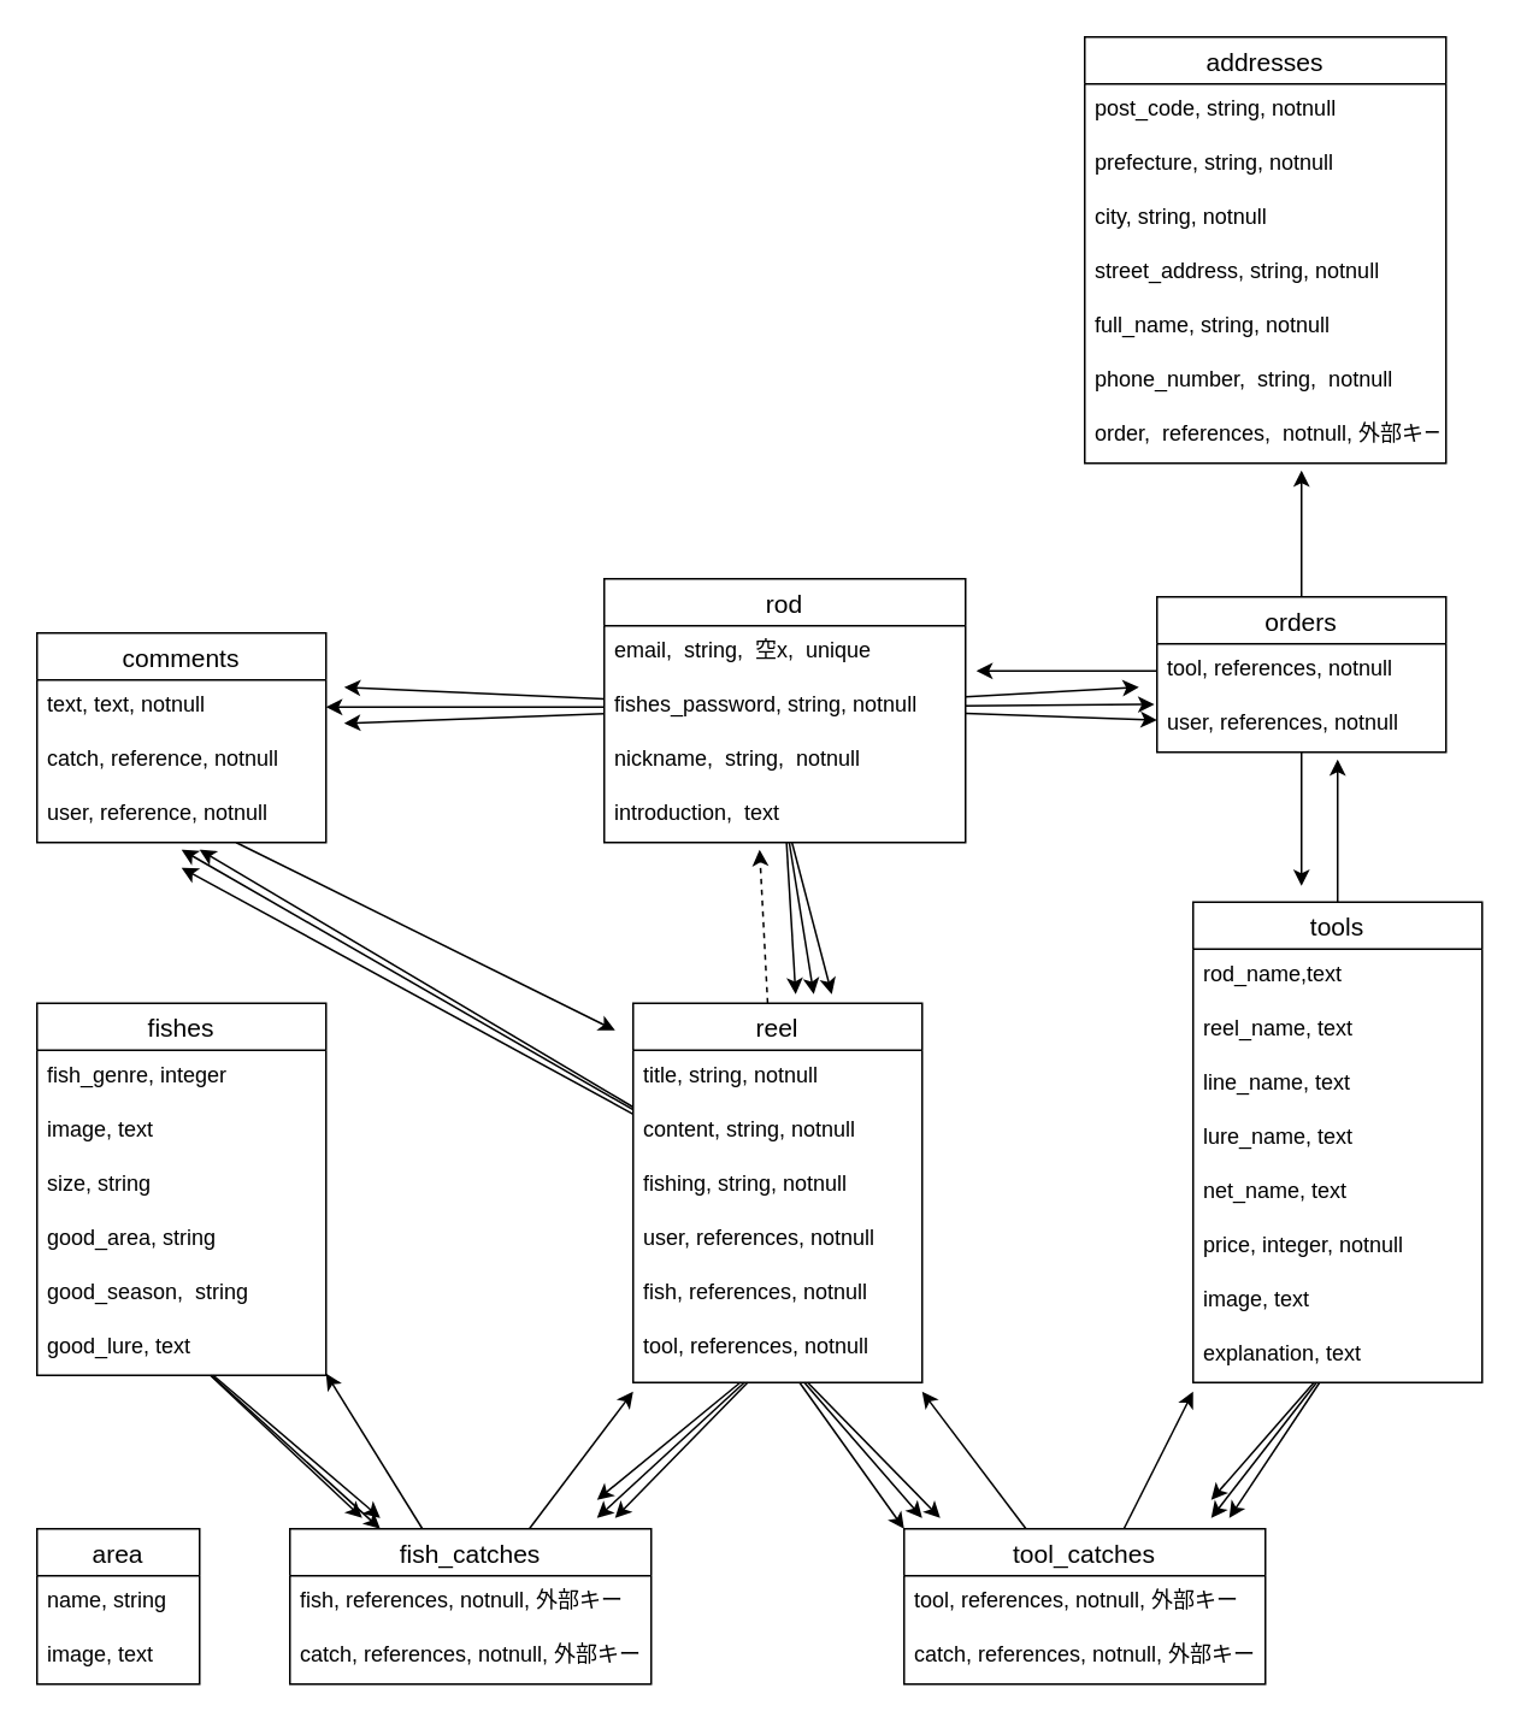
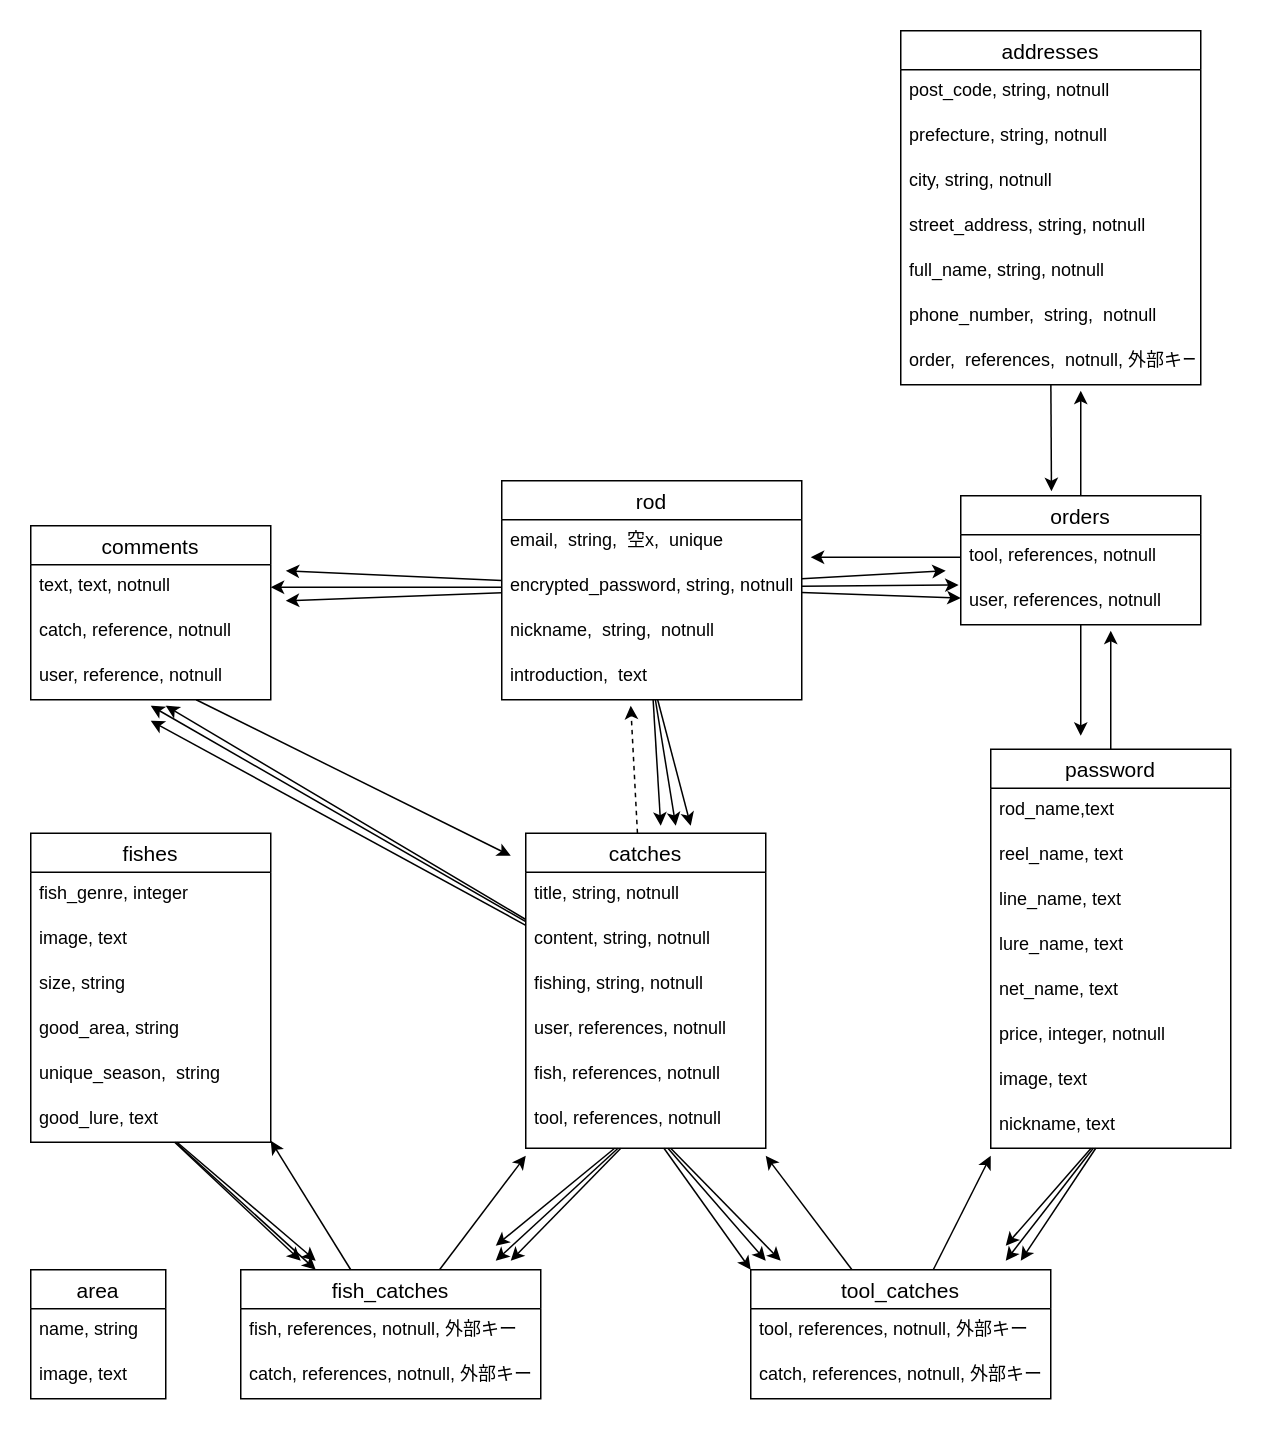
+ <mxCell id="85" style="edgeStyle=none;html=1;entryX=0.378;entryY=-0.035;entryDx=0;entryDy=0;entryPerimeter=0;" parent="1" source="50" target="40" edge="1"><mxGeometry relative="1" as="geometry" /></mxCell>
- <mxCell id="15" value="fishes_password, string, notnull&#10;&#10;" style="text;strokeColor=none;fillColor=none;spacingLeft=4;spacingRight=4;overflow=hidden;rotatable=0;points=[[0,0.5],[1,0.5]];portConstraint=eastwest;fontSize=12;" parent="13" vertex="1"><mxGeometry y="56" width="200" height="30" as="geometry" /></mxCell>
+ <mxCell id="15" value="encrypted_password, string, notnull&#10;&#10;" style="text;strokeColor=none;fillColor=none;spacingLeft=4;spacingRight=4;overflow=hidden;rotatable=0;points=[[0,0.5],[1,0.5]];portConstraint=eastwest;fontSize=12;" parent="13" vertex="1"><mxGeometry y="56" width="200" height="30" as="geometry" /></mxCell>
- <mxCell id="30" value="tools" style="swimlane;fontStyle=0;childLayout=stackLayout;horizontal=1;startSize=26;horizontalStack=0;resizeParent=1;resizeParentMax=0;resizeLast=0;collapsible=1;marginBottom=0;align=center;fontSize=14;" parent="1" vertex="1"><mxGeometry x="660" y="499" width="160" height="266" as="geometry" /></mxCell>
+ <mxCell id="30" value="password" style="swimlane;fontStyle=0;childLayout=stackLayout;horizontal=1;startSize=26;horizontalStack=0;resizeParent=1;resizeParentMax=0;resizeLast=0;collapsible=1;marginBottom=0;align=center;fontSize=14;" parent="1" vertex="1"><mxGeometry x="660" y="499" width="160" height="266" as="geometry" /></mxCell>
- <mxCell id="6" value="reel" style="swimlane;fontStyle=0;childLayout=stackLayout;horizontal=1;startSize=26;horizontalStack=0;resizeParent=1;resizeParentMax=0;resizeLast=0;collapsible=1;marginBottom=0;align=center;fontSize=14;" parent="1" vertex="1"><mxGeometry x="350" y="555" width="160" height="210" as="geometry" /></mxCell>
+ <mxCell id="6" value="catches" style="swimlane;fontStyle=0;childLayout=stackLayout;horizontal=1;startSize=26;horizontalStack=0;resizeParent=1;resizeParentMax=0;resizeLast=0;collapsible=1;marginBottom=0;align=center;fontSize=14;" parent="1" vertex="1"><mxGeometry x="350" y="555" width="160" height="210" as="geometry" /></mxCell>
- <mxCell id="27" value="good_season,  string" style="text;strokeColor=none;fillColor=none;spacingLeft=4;spacingRight=4;overflow=hidden;rotatable=0;points=[[0,0.5],[1,0.5]];portConstraint=eastwest;fontSize=12;" parent="22" vertex="1"><mxGeometry y="146" width="160" height="30" as="geometry" /></mxCell>
+ <mxCell id="27" value="unique_season,  string" style="text;strokeColor=none;fillColor=none;spacingLeft=4;spacingRight=4;overflow=hidden;rotatable=0;points=[[0,0.5],[1,0.5]];portConstraint=eastwest;fontSize=12;" parent="22" vertex="1"><mxGeometry y="146" width="160" height="30" as="geometry" /></mxCell>
- <mxCell id="38" value="explanation, text" style="text;strokeColor=none;fillColor=none;spacingLeft=4;spacingRight=4;overflow=hidden;rotatable=0;points=[[0,0.5],[1,0.5]];portConstraint=eastwest;fontSize=12;" parent="30" vertex="1"><mxGeometry y="236" width="160" height="30" as="geometry" /></mxCell>
+ <mxCell id="38" value="nickname, text" style="text;strokeColor=none;fillColor=none;spacingLeft=4;spacingRight=4;overflow=hidden;rotatable=0;points=[[0,0.5],[1,0.5]];portConstraint=eastwest;fontSize=12;" parent="30" vertex="1"><mxGeometry y="236" width="160" height="30" as="geometry" /></mxCell>
